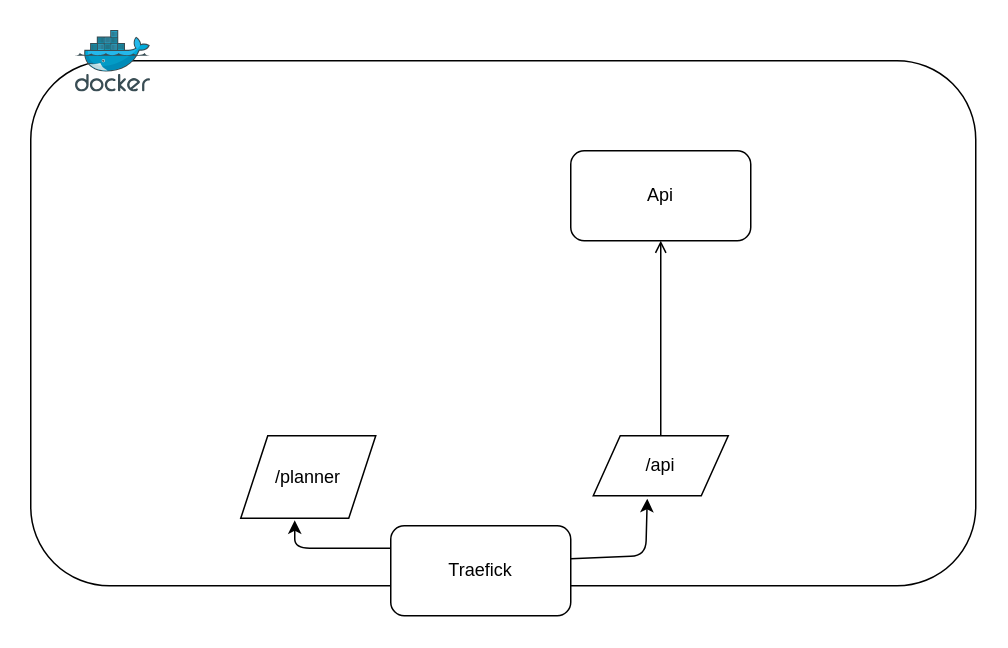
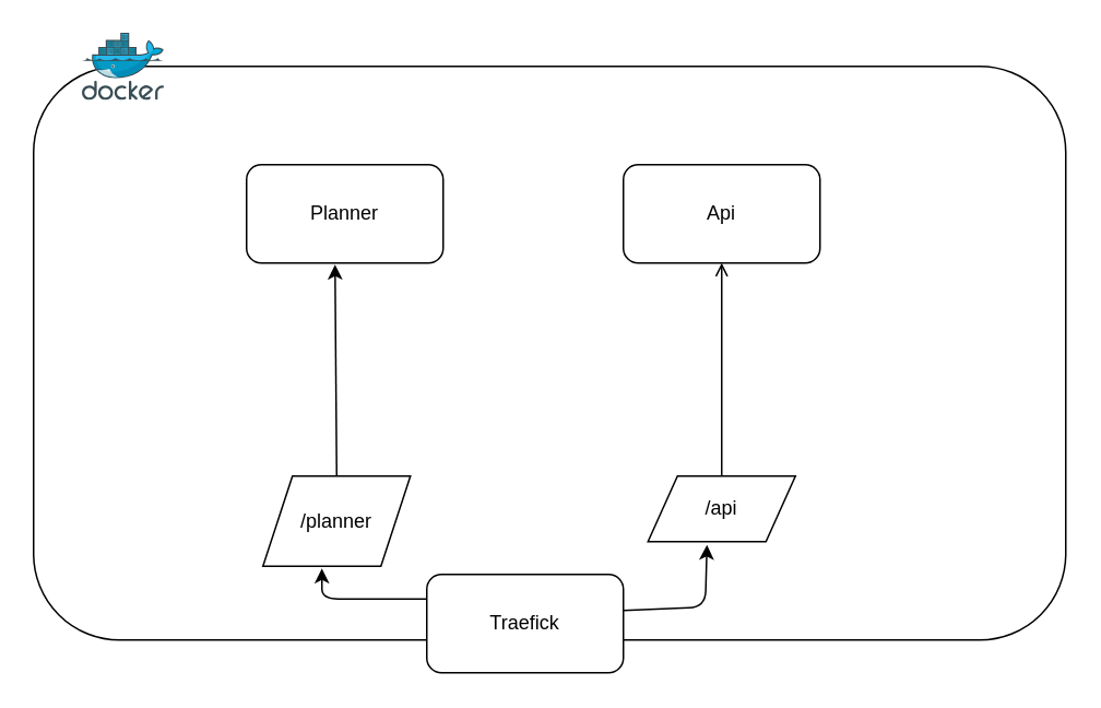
+ <mxCell id="4" value="Planner" style="rounded=1;whiteSpace=wrap;html=1;" parent="1" vertex="1"><mxGeometry x="150" y="100" width="120" height="60" as="geometry" /></mxCell>
+ <mxCell id="11" value="" style="endArrow=classic;html=1;entryX=0.45;entryY=1.017;entryDx=0;entryDy=0;entryPerimeter=0;exitX=0.5;exitY=0;exitDx=0;exitDy=0;" parent="1" source="7" target="4" edge="1"><mxGeometry width="50" height="50" relative="1" as="geometry"><mxPoint x="20" y="480" as="sourcePoint" /><mxPoint x="70" y="430" as="targetPoint" /></mxGeometry></mxCell>
